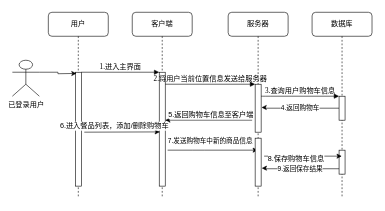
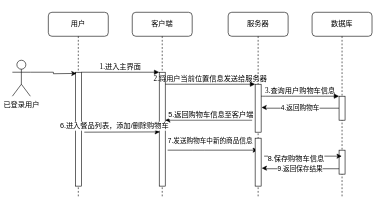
- <mxCell id="16" value="已登录用户" style="shape=umlActor;verticalLabelPosition=bottom;labelBackgroundColor=#ffffff;verticalAlign=top;html=1;outlineConnect=0;" vertex="1" parent="1"><mxGeometry x="20" y="100" width="45" height="60" as="geometry" /></mxCell>
+ <mxCell id="16" value="已登录用户" style="shape=umlActor;verticalLabelPosition=bottom;labelBackgroundColor=#ffffff;verticalAlign=top;html=1;outlineConnect=0;" vertex="1" parent="1"><mxGeometry x="20" y="100" width="30" height="60" as="geometry" /></mxCell>
